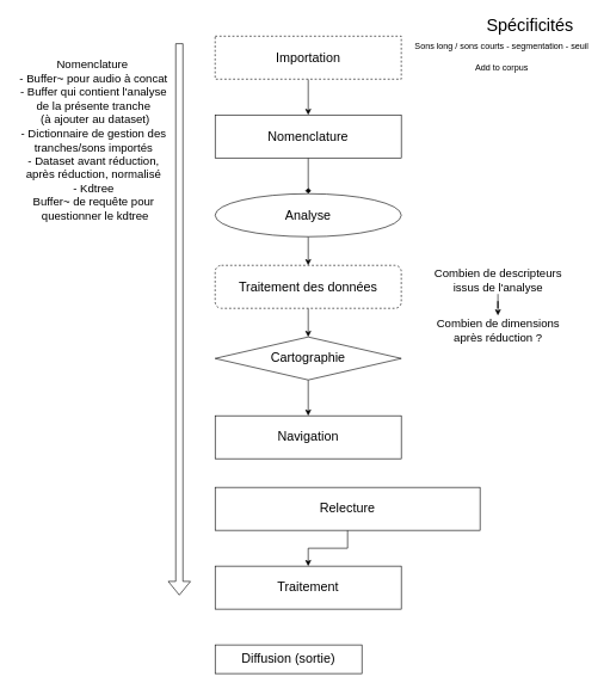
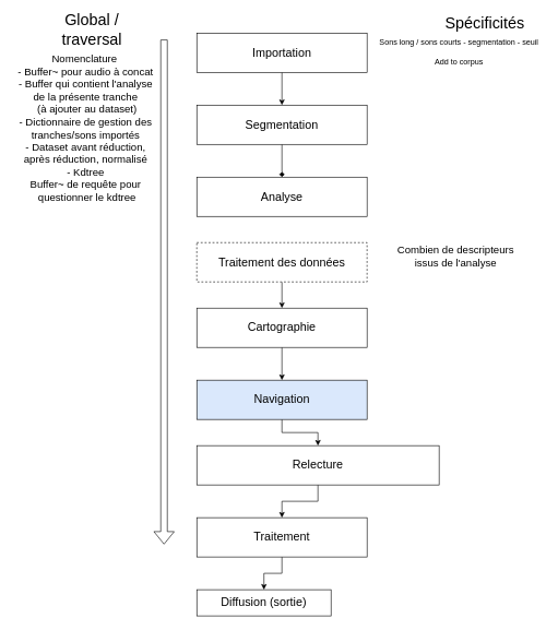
+ <mxCell id="19" value="&lt;font style=&quot;font-size: 24px;&quot;&gt;Global / traversal&lt;/font&gt;" style="text;html=1;strokeColor=none;fillColor=none;align=center;verticalAlign=middle;whiteSpace=wrap;rounded=0;dashed=1;fontSize=18;" parent="1" vertex="1"><mxGeometry x="110" y="30" width="60" height="30" as="geometry" /></mxCell>
- <mxCell id="3" value="&lt;font style=&quot;font-size: 18px;&quot;&gt;Importation&lt;/font&gt;" style="rounded=0;whiteSpace=wrap;html=1;dashed=1;" parent="1" vertex="1"><mxGeometry x="300" y="50" width="260" height="60" as="geometry" /></mxCell>
+ <mxCell id="3" value="&lt;font style=&quot;font-size: 18px;&quot;&gt;Importation&lt;/font&gt;" style="rounded=0;whiteSpace=wrap;html=1;" parent="1" vertex="1"><mxGeometry x="300" y="50" width="260" height="60" as="geometry" /></mxCell>
- <mxCell id="26" value="&lt;span style=&quot;font-size: 18px;&quot;&gt;Nomenclature&lt;/span&gt;" style="rounded=0;whiteSpace=wrap;html=1;" vertex="1" parent="1"><mxGeometry x="300" y="160" width="260" height="60" as="geometry" /></mxCell>
+ <mxCell id="26" value="&lt;span style=&quot;font-size: 18px;&quot;&gt;Segmentation&lt;/span&gt;" style="rounded=0;whiteSpace=wrap;html=1;" vertex="1" parent="1"><mxGeometry x="300" y="160" width="260" height="60" as="geometry" /></mxCell>
- <mxCell id="5" value="&lt;span style=&quot;font-size: 18px;&quot;&gt;Analyse&lt;/span&gt;" style="ellipse;whiteSpace=wrap;html=1;" parent="1" vertex="1"><mxGeometry x="300" y="270" width="260" height="60" as="geometry" /></mxCell>
+ <mxCell id="5" value="&lt;span style=&quot;font-size: 18px;&quot;&gt;Analyse&lt;/span&gt;" style="rounded=0;whiteSpace=wrap;html=1;" parent="1" vertex="1"><mxGeometry x="300" y="270" width="260" height="60" as="geometry" /></mxCell>
- <mxCell id="4" value="" style="edgeStyle=orthogonalEdgeStyle;rounded=0;orthogonalLoop=1;jettySize=auto;html=1;fontSize=18;" parent="1" source="5" target="7" edge="1"><mxGeometry relative="1" as="geometry" /></mxCell>
- <mxCell id="7" value="&lt;span style=&quot;font-size: 18px;&quot;&gt;Traitement des données&lt;/span&gt;" style="whiteSpace=wrap;html=1;dashed=1;rounded=1;" parent="1" vertex="1"><mxGeometry x="300" y="370" width="260" height="60" as="geometry" /></mxCell>
+ <mxCell id="7" value="&lt;span style=&quot;font-size: 18px;&quot;&gt;Traitement des données&lt;/span&gt;" style="rounded=0;whiteSpace=wrap;html=1;dashed=1;" parent="1" vertex="1"><mxGeometry x="300" y="370" width="260" height="60" as="geometry" /></mxCell>
- <mxCell id="22" value="" style="edgeStyle=orthogonalEdgeStyle;rounded=0;orthogonalLoop=1;jettySize=auto;html=1;fontSize=16;" parent="1" source="23" target="24" edge="1"><mxGeometry relative="1" as="geometry" /></mxCell>
- <mxCell id="24" value="&lt;font style=&quot;font-size: 16px;&quot;&gt;Combien de dimensions&lt;br&gt;après réduction ?&lt;br&gt;&lt;/font&gt;" style="text;html=1;align=center;verticalAlign=middle;resizable=0;points=[];autosize=1;strokeColor=none;fillColor=none;fontSize=16;" parent="1" vertex="1"><mxGeometry x="600" y="440" width="190" height="40" as="geometry" /></mxCell>
- <mxCell id="9" value="&lt;span style=&quot;font-size: 18px;&quot;&gt;Cartographie&lt;/span&gt;" style="rhombus;whiteSpace=wrap;html=1;" parent="1" vertex="1"><mxGeometry x="300" y="470" width="260" height="60" as="geometry" /></mxCell>
+ <mxCell id="9" value="&lt;span style=&quot;font-size: 18px;&quot;&gt;Cartographie&lt;/span&gt;" style="rounded=0;whiteSpace=wrap;html=1;" parent="1" vertex="1"><mxGeometry x="300" y="470" width="260" height="60" as="geometry" /></mxCell>
- <mxCell id="11" value="&lt;span style=&quot;font-size: 18px;&quot;&gt;Navigation&lt;/span&gt;" style="rounded=0;whiteSpace=wrap;html=1;" parent="1" vertex="1"><mxGeometry x="300" y="580" width="260" height="60" as="geometry" /></mxCell>
+ <mxCell id="11" value="&lt;span style=&quot;font-size: 18px;&quot;&gt;Navigation&lt;/span&gt;" style="rounded=0;whiteSpace=wrap;html=1;fillColor=#dae8fc;" parent="1" vertex="1"><mxGeometry x="300" y="580" width="260" height="60" as="geometry" /></mxCell>
+ <mxCell id="10" value="" style="edgeStyle=orthogonalEdgeStyle;rounded=0;orthogonalLoop=1;jettySize=auto;html=1;fontSize=18;" parent="1" source="11" target="13" edge="1"><mxGeometry relative="1" as="geometry" /></mxCell>
+ <mxCell id="14" value="" style="edgeStyle=orthogonalEdgeStyle;rounded=0;orthogonalLoop=1;jettySize=auto;html=1;fontSize=18;" parent="1" source="15" target="16" edge="1"><mxGeometry relative="1" as="geometry" /></mxCell>
